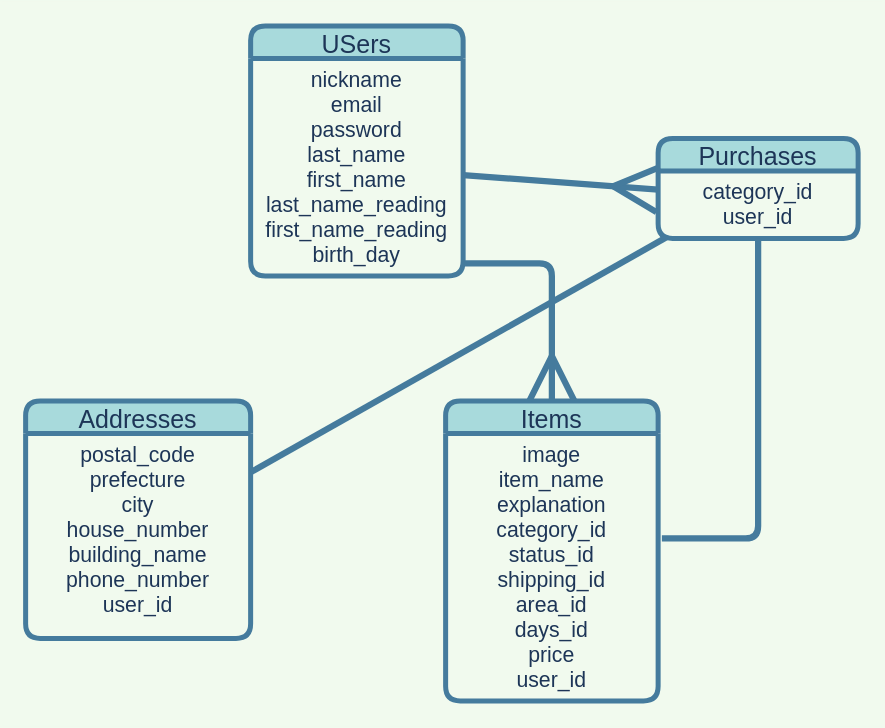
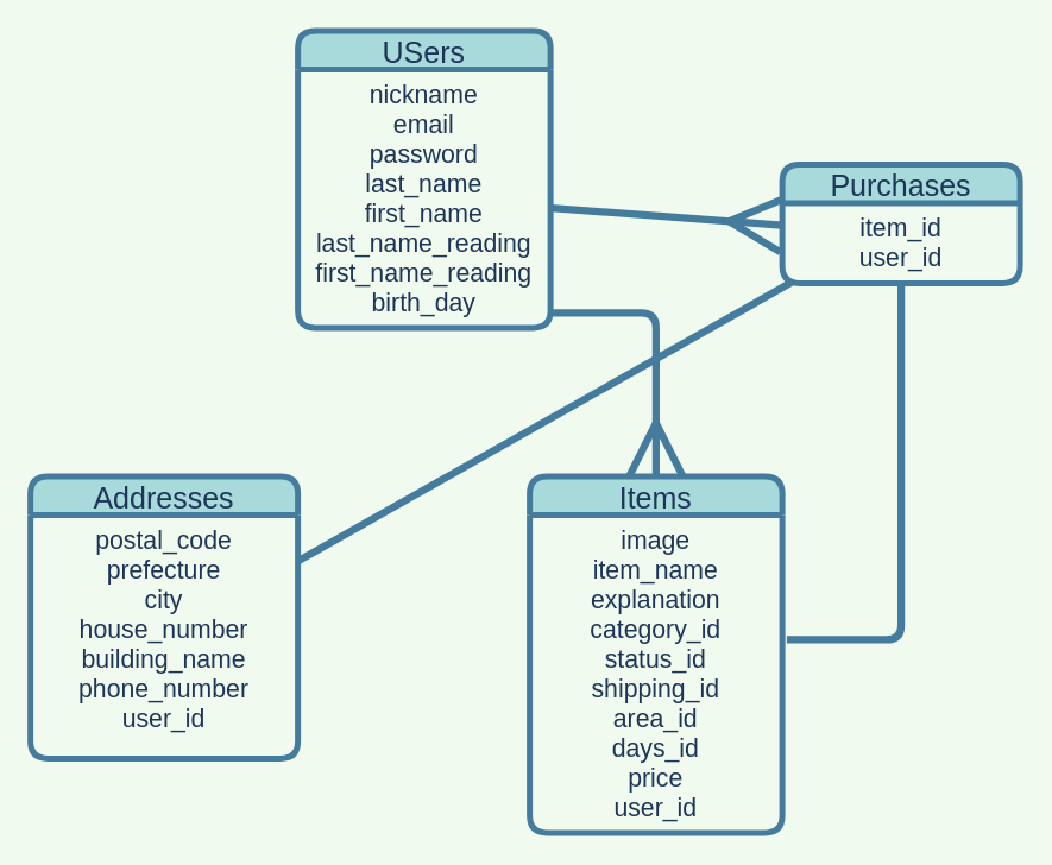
- <mxCell id="11" value="category_id&#10;user_id&#10;" style="text;strokeColor=none;fillColor=none;spacingLeft=4;spacingRight=4;overflow=hidden;rotatable=0;points=[[0,0.5],[1,0.5]];portConstraint=eastwest;fontSize=17;align=center;fontColor=#1D3557;rounded=1;" vertex="1" parent="1"><mxGeometry x="526" y="136" width="160" height="54" as="geometry" /></mxCell>
+ <mxCell id="11" value="item_id&#10;user_id&#10;" style="text;strokeColor=none;fillColor=none;spacingLeft=4;spacingRight=4;overflow=hidden;rotatable=0;points=[[0,0.5],[1,0.5]];portConstraint=eastwest;fontSize=17;align=center;fontColor=#1D3557;rounded=1;" vertex="1" parent="1"><mxGeometry x="526" y="136" width="160" height="54" as="geometry" /></mxCell>
